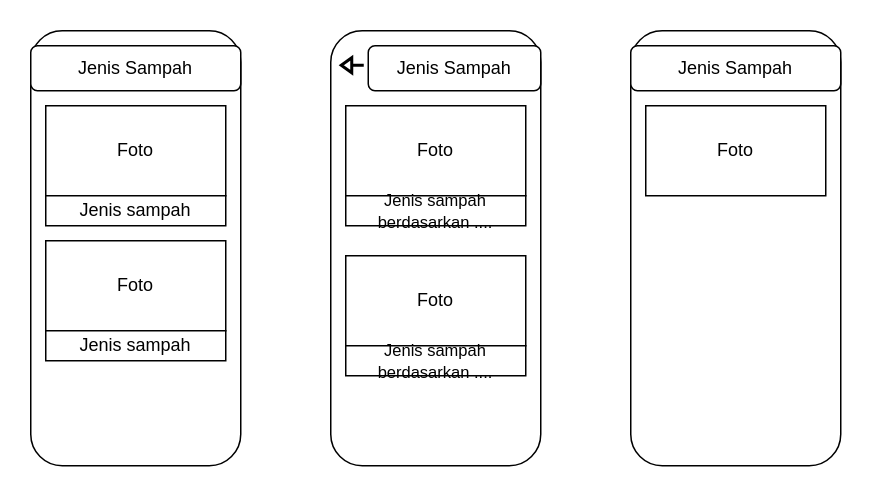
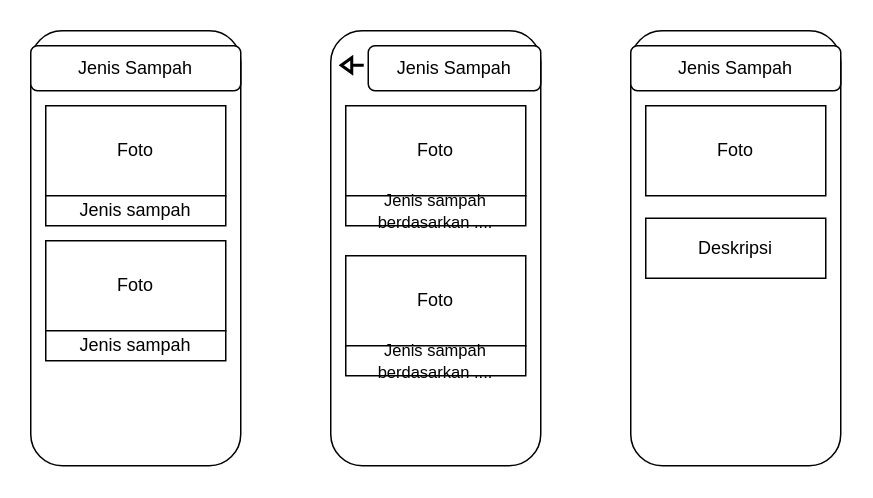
+ <mxCell id="11" value="Deskripsi" style="rounded=0;whiteSpace=wrap;html=1;" vertex="1" parent="1"><mxGeometry x="430" y="145" width="120" height="40" as="geometry" /></mxCell>
